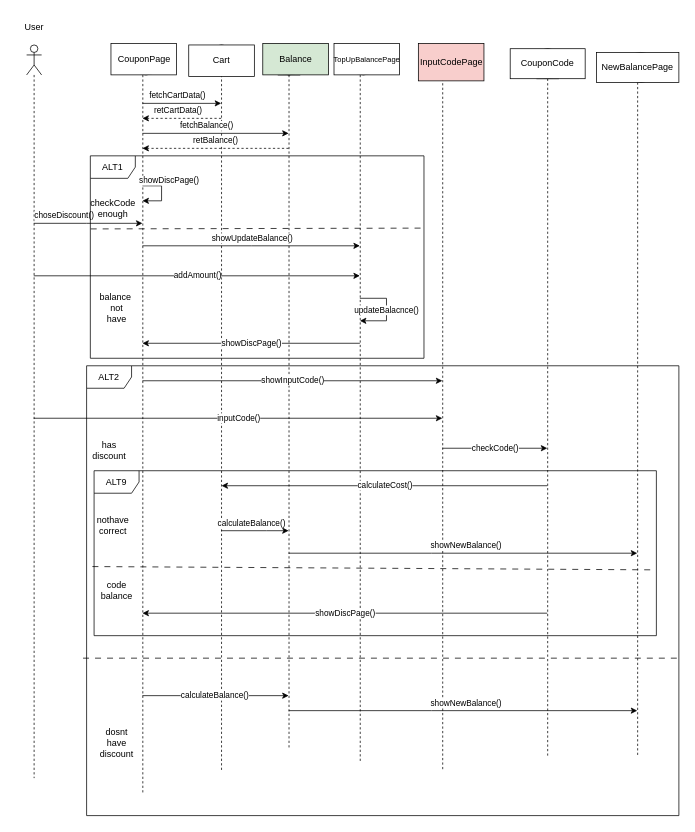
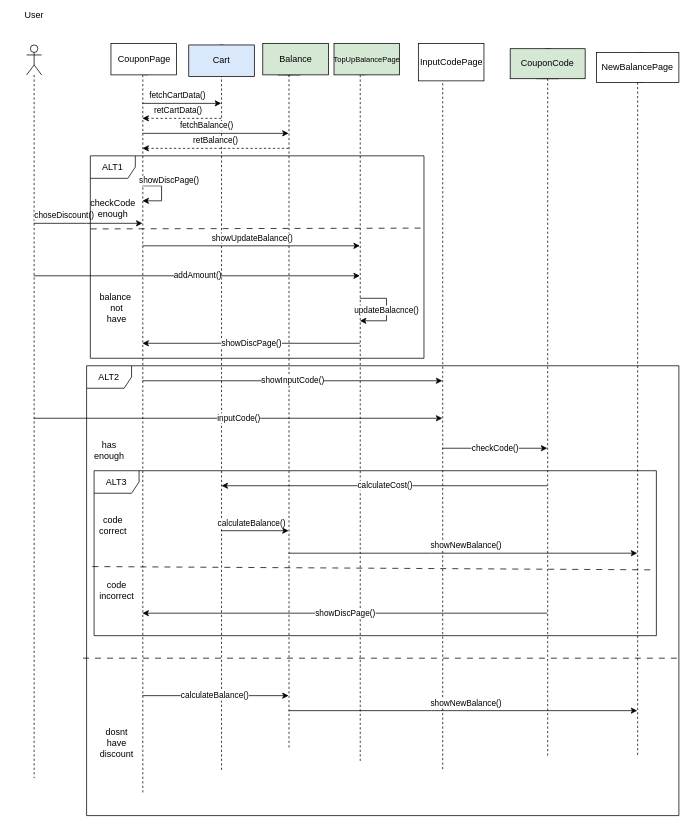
- <mxCell id="41" value="User" style="text;html=1;align=center;verticalAlign=middle;resizable=0;points=[];autosize=1;strokeColor=none;fillColor=none;" vertex="1" parent="1"><mxGeometry x="20" y="20" width="50" height="30" as="geometry" /></mxCell>
+ <mxCell id="41" value="User" style="text;html=1;align=center;verticalAlign=middle;resizable=0;points=[];autosize=1;strokeColor=none;fillColor=none;" vertex="1" parent="1"><mxGeometry x="20" y="5" width="50" height="30" as="geometry" /></mxCell>
- <mxCell id="45" value="TopUpBalancePage" style="rounded=0;whiteSpace=wrap;html=1;fontSize=10;" vertex="1" parent="1"><mxGeometry x="445" y="57" width="87.5" height="42" as="geometry" /></mxCell>
+ <mxCell id="45" value="TopUpBalancePage" style="rounded=0;whiteSpace=wrap;html=1;fontSize=10;fillColor=#d5e8d4;" vertex="1" parent="1"><mxGeometry x="445" y="57" width="87.5" height="42" as="geometry" /></mxCell>
- <mxCell id="43" value="Cart" style="rounded=0;whiteSpace=wrap;html=1;" vertex="1" parent="1"><mxGeometry x="251.25" y="59.1" width="87.5" height="42" as="geometry" /></mxCell>
+ <mxCell id="43" value="Cart" style="rounded=0;whiteSpace=wrap;html=1;fillColor=#dae8fc;" vertex="1" parent="1"><mxGeometry x="251.25" y="59.1" width="87.5" height="42" as="geometry" /></mxCell>
- <mxCell id="46" value="InputCodePage" style="rounded=0;whiteSpace=wrap;html=1;fillColor=#f8cecc;" vertex="1" parent="1"><mxGeometry x="557.5" y="57" width="87.5" height="50" as="geometry" /></mxCell>
+ <mxCell id="46" value="InputCodePage" style="rounded=0;whiteSpace=wrap;html=1;" vertex="1" parent="1"><mxGeometry x="557.5" y="57" width="87.5" height="50" as="geometry" /></mxCell>
- <mxCell id="47" value="CouponCode" style="rounded=0;whiteSpace=wrap;html=1;" vertex="1" parent="1"><mxGeometry x="680" y="64.1" width="100" height="40" as="geometry" /></mxCell>
+ <mxCell id="47" value="CouponCode" style="rounded=0;whiteSpace=wrap;html=1;fillColor=#d5e8d4;" vertex="1" parent="1"><mxGeometry x="680" y="64.1" width="100" height="40" as="geometry" /></mxCell>
- <mxCell id="36" value="has&lt;br&gt;discount" style="text;html=1;align=center;verticalAlign=middle;resizable=0;points=[];autosize=1;strokeColor=none;fillColor=none;" parent="1" vertex="1"><mxGeometry x="110" y="580" width="70" height="40" as="geometry" /></mxCell>
+ <mxCell id="36" value="has&lt;br&gt;enough" style="text;html=1;align=center;verticalAlign=middle;resizable=0;points=[];autosize=1;strokeColor=none;fillColor=none;" parent="1" vertex="1"><mxGeometry x="110" y="580" width="70" height="40" as="geometry" /></mxCell>
- <mxCell id="37" value="ALT9" style="shape=umlFrame;whiteSpace=wrap;html=1;pointerEvents=0;" parent="1" vertex="1"><mxGeometry x="125" y="627" width="750" height="220" as="geometry" /></mxCell>
+ <mxCell id="37" value="ALT3" style="shape=umlFrame;whiteSpace=wrap;html=1;pointerEvents=0;" parent="1" vertex="1"><mxGeometry x="125" y="627" width="750" height="220" as="geometry" /></mxCell>
- <mxCell id="39" value="nothave&lt;br&gt;correct" style="text;html=1;align=center;verticalAlign=middle;resizable=0;points=[];autosize=1;strokeColor=none;fillColor=none;" parent="1" vertex="1"><mxGeometry x="120" y="680" width="60" height="40" as="geometry" /></mxCell>
+ <mxCell id="39" value="code&lt;br&gt;correct" style="text;html=1;align=center;verticalAlign=middle;resizable=0;points=[];autosize=1;strokeColor=none;fillColor=none;" parent="1" vertex="1"><mxGeometry x="120" y="680" width="60" height="40" as="geometry" /></mxCell>
- <mxCell id="40" value="code&lt;br&gt;balance" style="text;html=1;align=center;verticalAlign=middle;resizable=0;points=[];autosize=1;strokeColor=none;fillColor=none;" parent="1" vertex="1"><mxGeometry x="120" y="767" width="70" height="40" as="geometry" /></mxCell>
+ <mxCell id="40" value="code&lt;br&gt;incorrect" style="text;html=1;align=center;verticalAlign=middle;resizable=0;points=[];autosize=1;strokeColor=none;fillColor=none;" parent="1" vertex="1"><mxGeometry x="120" y="767" width="70" height="40" as="geometry" /></mxCell>
